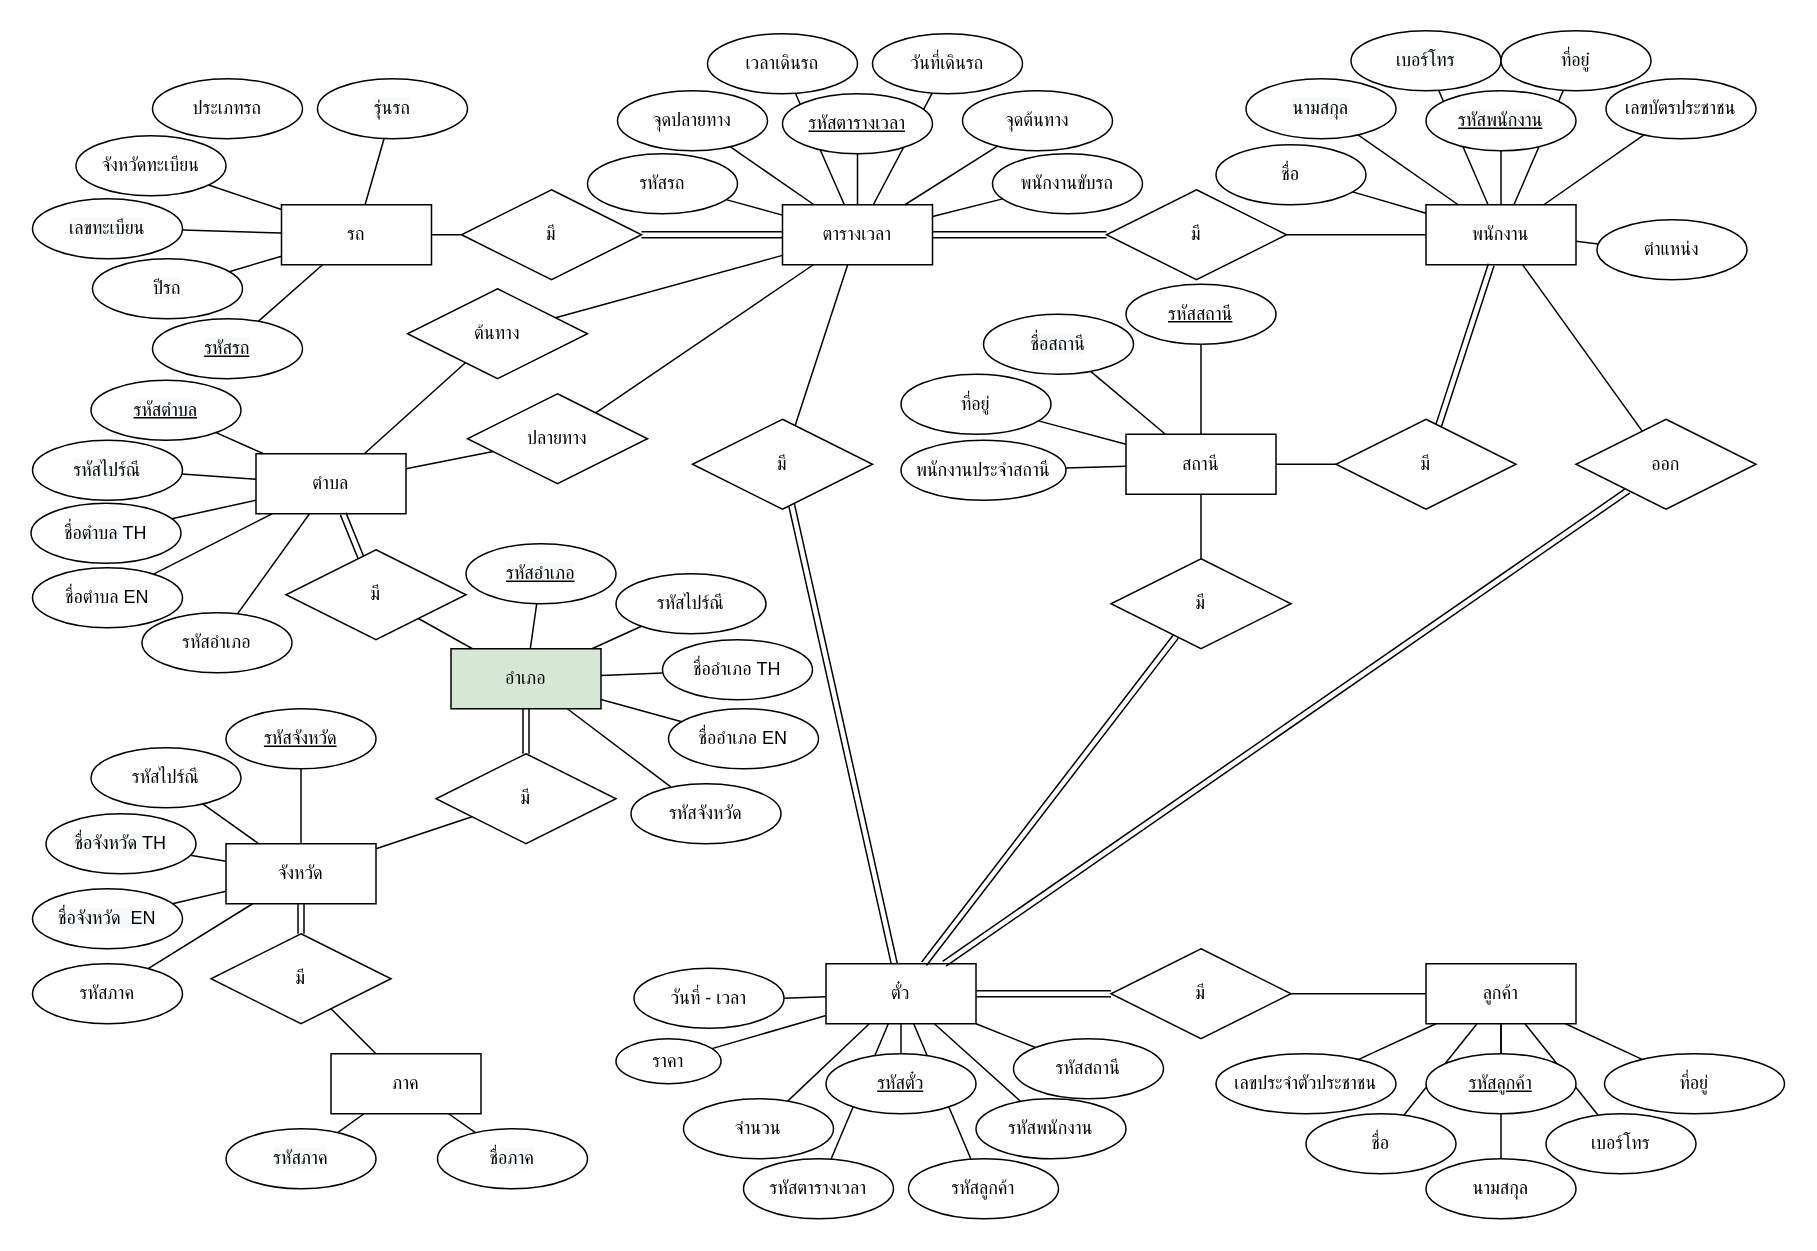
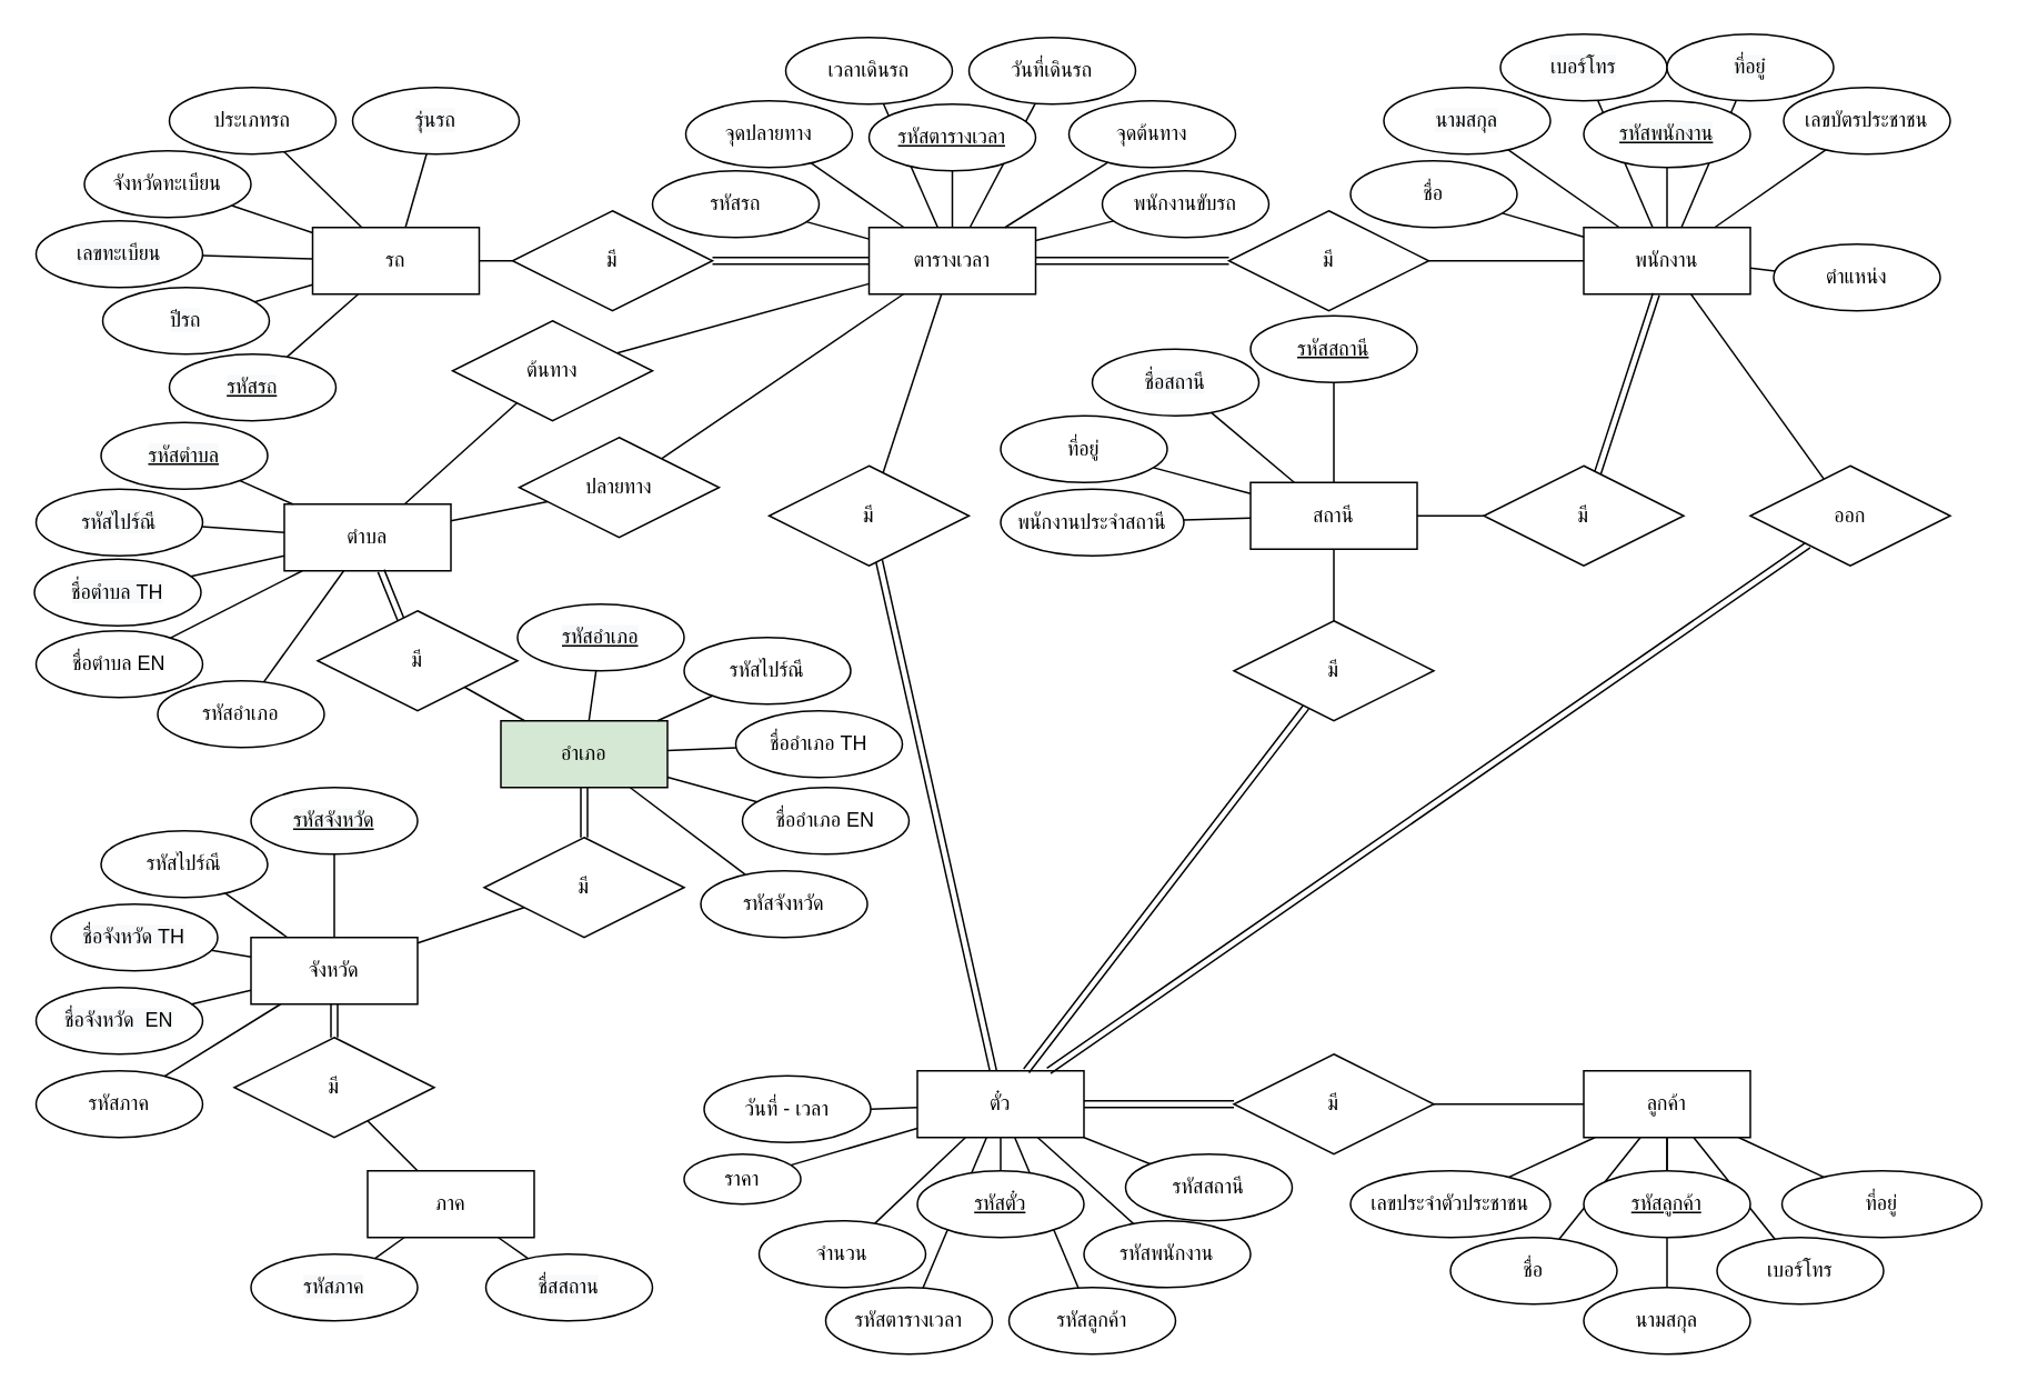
+ <mxCell id="106" style="rounded=0;orthogonalLoop=1;jettySize=auto;html=1;endArrow=none;endFill=0;" parent="1" source="100" target="11" edge="1"><mxGeometry relative="1" as="geometry"><mxPoint x="-10.071" y="163.062" as="sourcePoint" /><mxPoint x="30" y="164.571" as="targetPoint" /></mxGeometry></mxCell>
- <mxCell id="153" value="&lt;span style=&quot;color: rgb(0, 0, 0); font-family: Helvetica; font-size: 12px; font-style: normal; font-variant-ligatures: normal; font-variant-caps: normal; font-weight: 400; letter-spacing: normal; orphans: 2; text-align: left; text-indent: 0px; text-transform: none; widows: 2; word-spacing: 0px; -webkit-text-stroke-width: 0px; background-color: rgb(248, 249, 250); text-decoration-thickness: initial; text-decoration-style: initial; text-decoration-color: initial; float: none; display: inline !important;&quot;&gt;ชื่อภาค&lt;/span&gt;" style="ellipse;whiteSpace=wrap;html=1;align=center;" parent="1" vertex="1"><mxGeometry x="291" y="752" width="100" height="40" as="geometry" /></mxCell>
+ <mxCell id="153" value="&lt;span style=&quot;color: rgb(0, 0, 0); font-family: Helvetica; font-size: 12px; font-style: normal; font-variant-ligatures: normal; font-variant-caps: normal; font-weight: 400; letter-spacing: normal; orphans: 2; text-align: left; text-indent: 0px; text-transform: none; widows: 2; word-spacing: 0px; -webkit-text-stroke-width: 0px; background-color: rgb(248, 249, 250); text-decoration-thickness: initial; text-decoration-style: initial; text-decoration-color: initial; float: none; display: inline !important;&quot;&gt;ชื่สสถาน&lt;/span&gt;" style="ellipse;whiteSpace=wrap;html=1;align=center;" parent="1" vertex="1"><mxGeometry x="291" y="752" width="100" height="40" as="geometry" /></mxCell>
